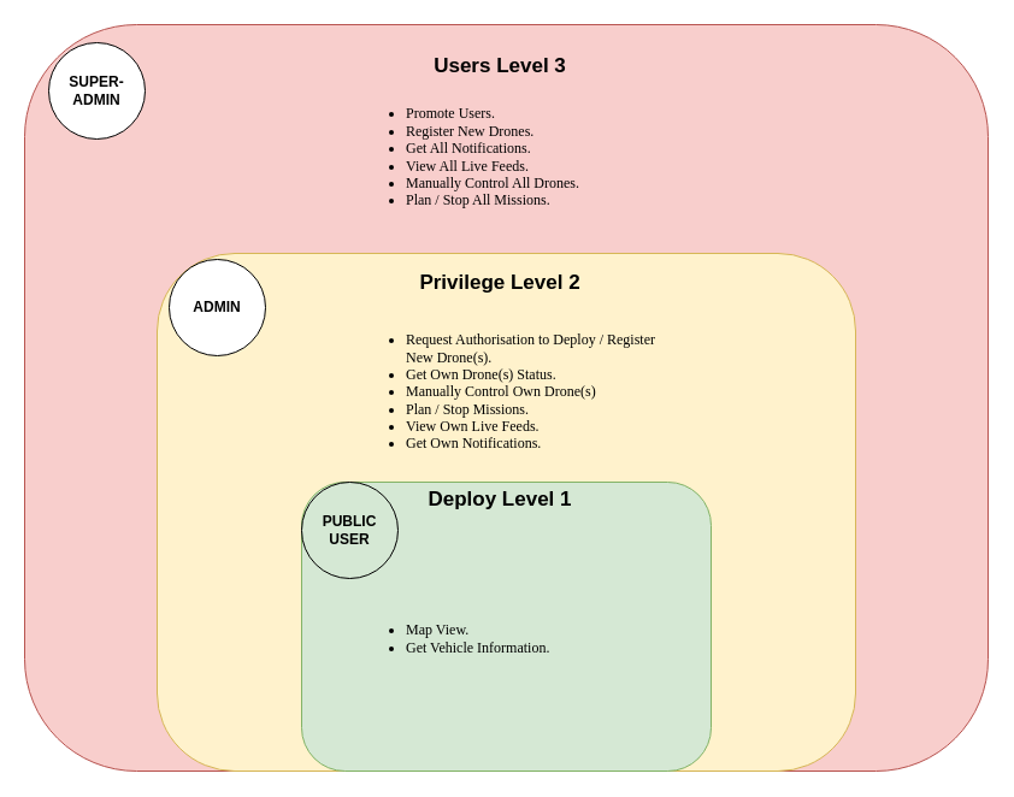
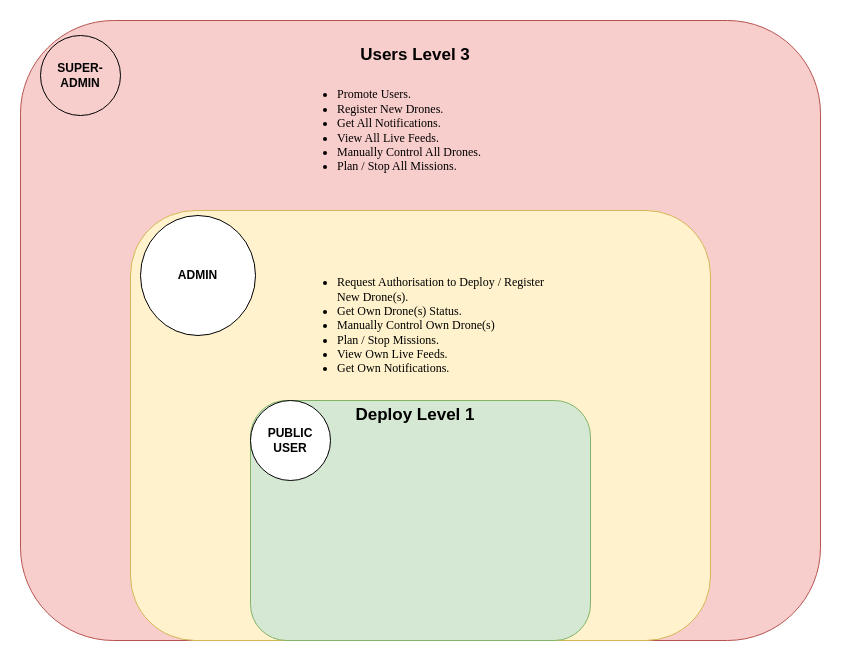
- <mxCell id="6" value="&lt;b&gt;SUPER-ADMIN&lt;/b&gt;" style="ellipse;whiteSpace=wrap;html=1;aspect=fixed;" vertex="1" parent="1"><mxGeometry x="40" width="80" height="80" as="geometry" y="35" /></mxCell>
+ <mxCell id="6" value="&lt;b&gt;SUPER-ADMIN&lt;/b&gt;" style="ellipse;whiteSpace=wrap;html=1;aspect=fixed;fillColor=#f8cecc;" vertex="1" parent="1"><mxGeometry x="40" width="80" height="80" as="geometry" y="35" /></mxCell>
- <mxCell id="9" value="&lt;b&gt;&lt;font style=&quot;font-size: 17px&quot;&gt;Privilege Level 2&lt;/font&gt;&lt;/b&gt;" style="text;html=1;strokeColor=none;fillColor=none;align=center;verticalAlign=middle;whiteSpace=wrap;rounded=0;" vertex="1" parent="1"><mxGeometry x="340" y="225" width="150" height="20" as="geometry" /></mxCell>
- <mxCell id="7" value="&lt;b&gt;ADMIN&lt;/b&gt;" style="ellipse;whiteSpace=wrap;html=1;aspect=fixed;" vertex="1" parent="1"><mxGeometry x="140" y="215" width="80" height="80" as="geometry" /></mxCell>
+ <mxCell id="7" value="&lt;b&gt;ADMIN&lt;/b&gt;" style="ellipse;whiteSpace=wrap;html=1;aspect=fixed;" vertex="1" parent="1"><mxGeometry x="140" y="215" width="115" height="120" as="geometry" /></mxCell>
- <mxCell id="8" value="&lt;b&gt;PUBLIC USER&lt;/b&gt;" style="ellipse;whiteSpace=wrap;html=1;aspect=fixed;fillColor=#d5e8d4;" vertex="1" parent="1"><mxGeometry x="250" y="400" width="80" height="80" as="geometry" /></mxCell>
+ <mxCell id="8" value="&lt;b&gt;PUBLIC USER&lt;/b&gt;" style="ellipse;whiteSpace=wrap;html=1;aspect=fixed;" vertex="1" parent="1"><mxGeometry x="250" y="400" width="80" height="80" as="geometry" /></mxCell>
- <mxCell id="12" value="&lt;ul&gt;&lt;li&gt;&lt;font face=&quot;Comic Sans MS&quot;&gt;Map View.&lt;/font&gt;&lt;/li&gt;&lt;li&gt;&lt;font face=&quot;Comic Sans MS&quot;&gt;Get Vehicle Information.&lt;/font&gt;&lt;/li&gt;&lt;/ul&gt;" style="text;html=1;strokeColor=none;fillColor=none;align=left;verticalAlign=middle;whiteSpace=wrap;rounded=0;" vertex="1" parent="1"><mxGeometry x="295" y="495" width="220" height="70" as="geometry" /></mxCell>
